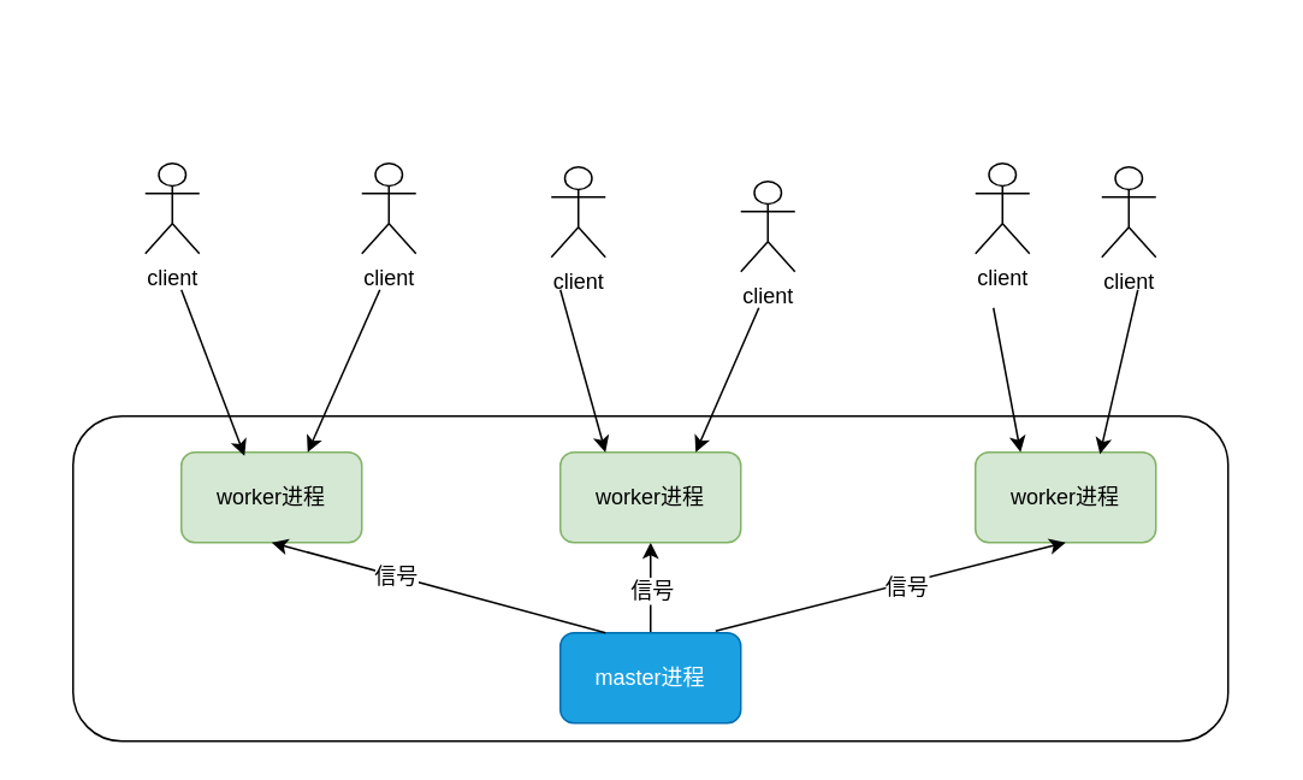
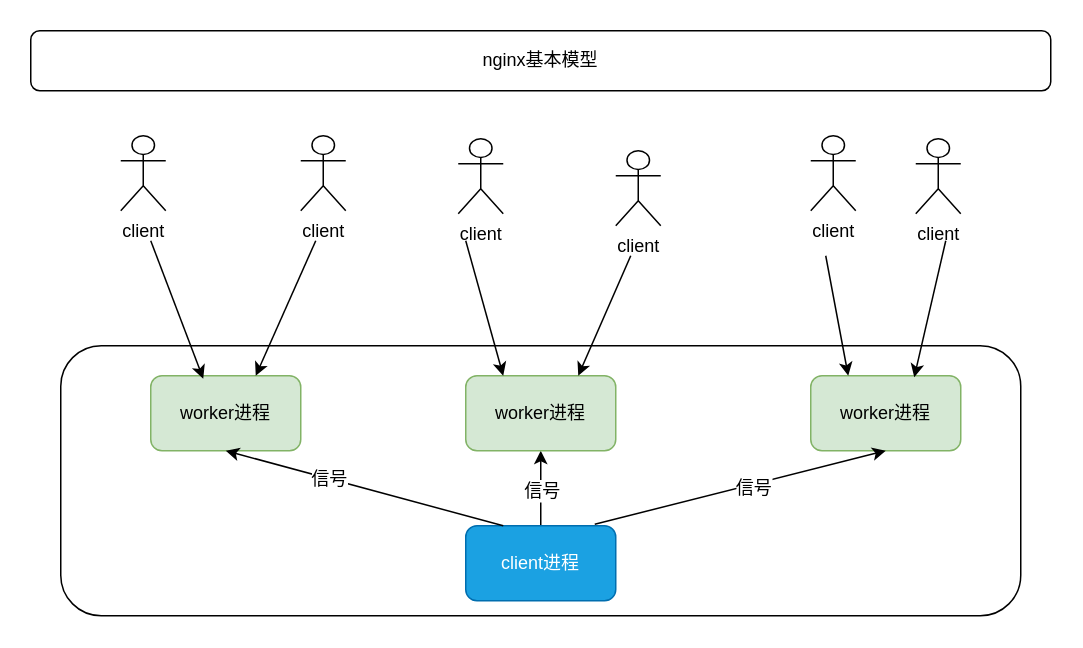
+ <mxCell id="2" value="nginx基本模型" style="rounded=1;whiteSpace=wrap;html=1;" vertex="1" parent="1"><mxGeometry x="20" y="20" width="680" height="40" as="geometry" /></mxCell>
- <mxCell id="16" value="master&lt;span&gt;进程&lt;/span&gt;" style="rounded=1;whiteSpace=wrap;html=1;fillColor=#1ba1e2;strokeColor=#006EAF;fontColor=#ffffff;" vertex="1" parent="1"><mxGeometry x="310" y="350" width="100" height="50" as="geometry" /></mxCell>
+ <mxCell id="16" value="client&lt;span&gt;进程&lt;/span&gt;" style="rounded=1;whiteSpace=wrap;html=1;fillColor=#1ba1e2;strokeColor=#006EAF;fontColor=#ffffff;" vertex="1" parent="1"><mxGeometry x="310" y="350" width="100" height="50" as="geometry" /></mxCell>
